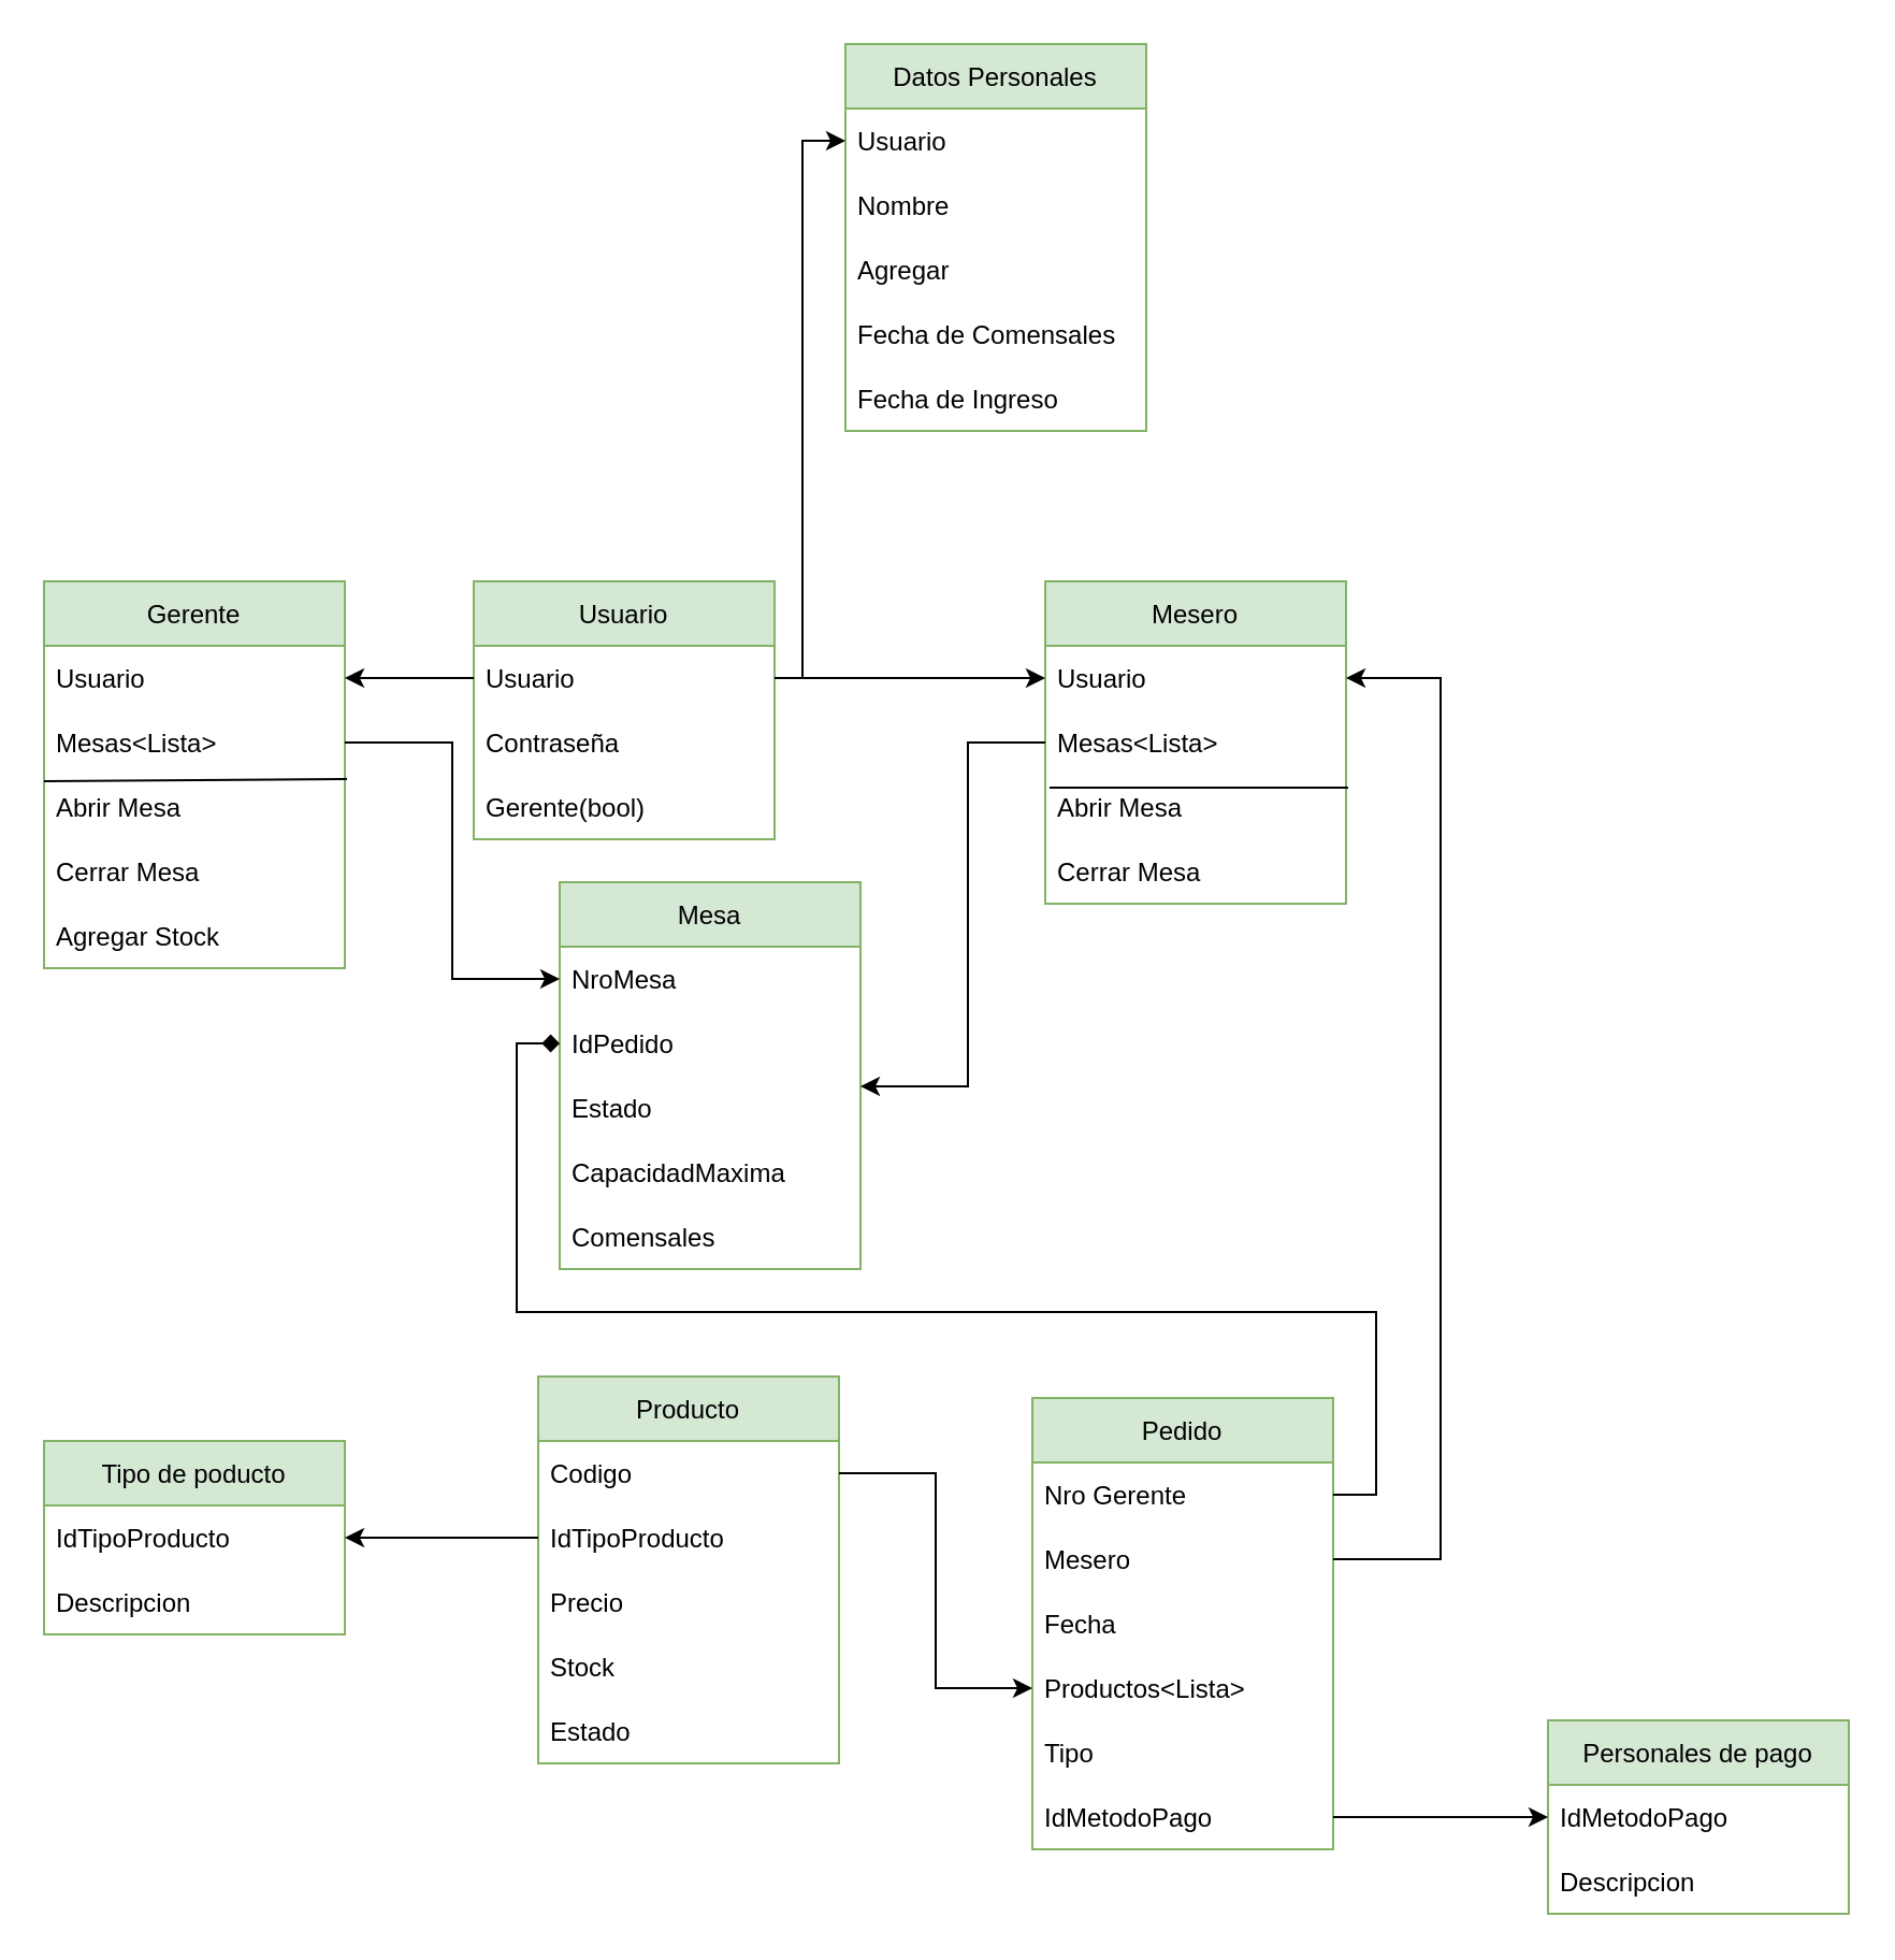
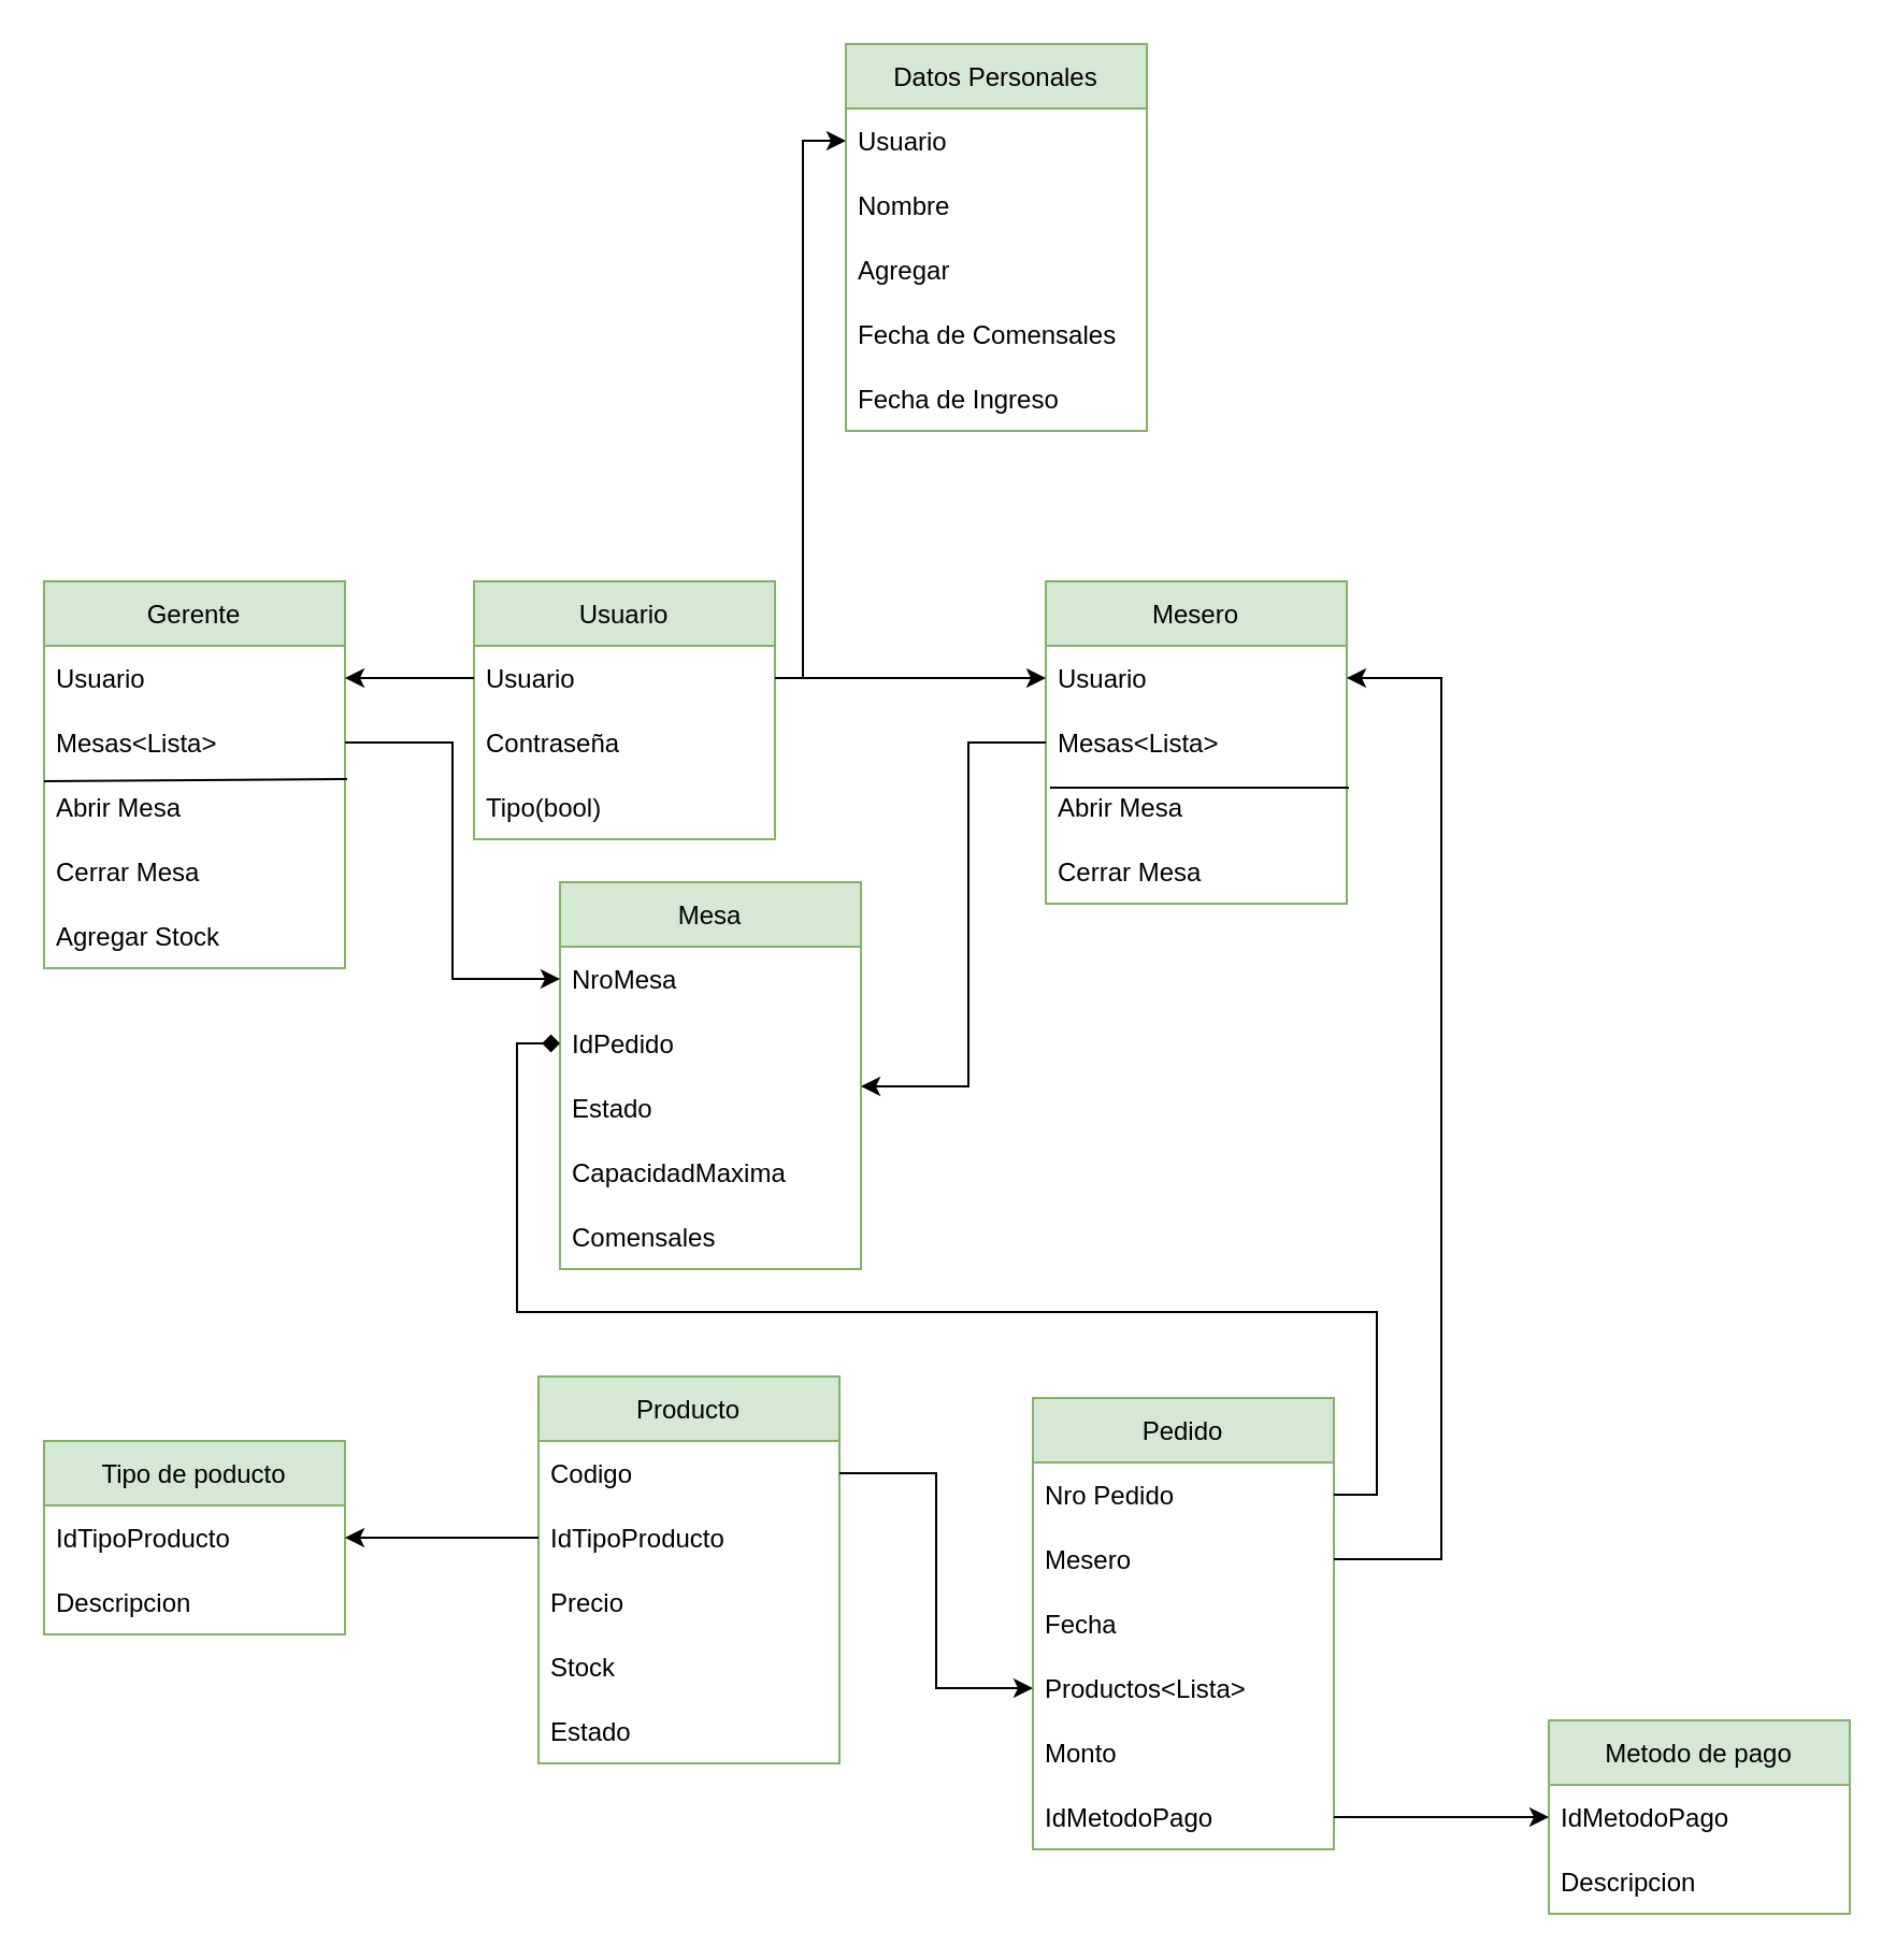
- <mxCell id="11" value="Gerente(bool)" style="text;strokeColor=none;fillColor=none;align=left;verticalAlign=middle;spacingLeft=4;spacingRight=4;overflow=hidden;points=[[0,0.5],[1,0.5]];portConstraint=eastwest;rotatable=0;fontColor=default;" vertex="1" parent="8"><mxGeometry y="90" width="140" height="30" as="geometry" /></mxCell>
+ <mxCell id="11" value="Tipo(bool)" style="text;strokeColor=none;fillColor=none;align=left;verticalAlign=middle;spacingLeft=4;spacingRight=4;overflow=hidden;points=[[0,0.5],[1,0.5]];portConstraint=eastwest;rotatable=0;fontColor=default;" vertex="1" parent="8"><mxGeometry y="90" width="140" height="30" as="geometry" /></mxCell>
- <mxCell id="13" value="Nro Gerente" style="text;strokeColor=none;fillColor=none;align=left;verticalAlign=middle;spacingLeft=4;spacingRight=4;overflow=hidden;points=[[0,0.5],[1,0.5]];portConstraint=eastwest;rotatable=0;" vertex="1" parent="12"><mxGeometry y="30" width="140" height="30" as="geometry" /></mxCell>
+ <mxCell id="13" value="Nro Pedido" style="text;strokeColor=none;fillColor=none;align=left;verticalAlign=middle;spacingLeft=4;spacingRight=4;overflow=hidden;points=[[0,0.5],[1,0.5]];portConstraint=eastwest;rotatable=0;" vertex="1" parent="12"><mxGeometry y="30" width="140" height="30" as="geometry" /></mxCell>
- <mxCell id="17" value="Tipo" style="text;strokeColor=none;fillColor=none;align=left;verticalAlign=middle;spacingLeft=4;spacingRight=4;overflow=hidden;points=[[0,0.5],[1,0.5]];portConstraint=eastwest;rotatable=0;fontColor=default;" vertex="1" parent="12"><mxGeometry y="150" width="140" height="30" as="geometry" /></mxCell>
+ <mxCell id="17" value="Monto" style="text;strokeColor=none;fillColor=none;align=left;verticalAlign=middle;spacingLeft=4;spacingRight=4;overflow=hidden;points=[[0,0.5],[1,0.5]];portConstraint=eastwest;rotatable=0;fontColor=default;" vertex="1" parent="12"><mxGeometry y="150" width="140" height="30" as="geometry" /></mxCell>
- <mxCell id="52" value="Personales de pago" style="swimlane;fontStyle=0;childLayout=stackLayout;horizontal=1;startSize=30;horizontalStack=0;resizeParent=1;resizeParentMax=0;resizeLast=0;collapsible=1;marginBottom=0;hachureGap=4;pointerEvents=0;fillColor=#d5e8d4;strokeColor=#82b366;fontColor=default;" vertex="1" parent="1"><mxGeometry x="720" y="800" width="140" height="90" as="geometry" /></mxCell>
+ <mxCell id="52" value="Metodo de pago" style="swimlane;fontStyle=0;childLayout=stackLayout;horizontal=1;startSize=30;horizontalStack=0;resizeParent=1;resizeParentMax=0;resizeLast=0;collapsible=1;marginBottom=0;hachureGap=4;pointerEvents=0;fillColor=#d5e8d4;strokeColor=#82b366;fontColor=default;" vertex="1" parent="1"><mxGeometry x="720" y="800" width="140" height="90" as="geometry" /></mxCell>
